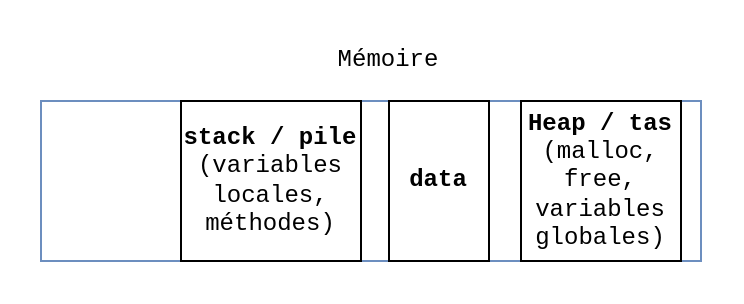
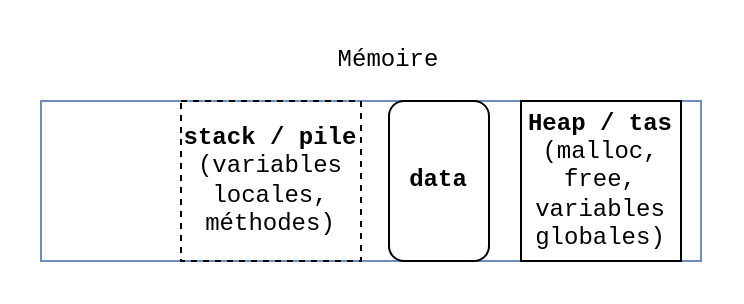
- <mxCell id="4" value="&lt;b&gt;stack / pile&lt;br&gt;&lt;/b&gt;(variables locales, méthodes)" style="rounded=0;whiteSpace=wrap;html=1;fillColor=none;fontFamily=Courier New;horizontal=1;" parent="1" vertex="1"><mxGeometry x="90" y="50" width="90" height="80" as="geometry" /></mxCell>
+ <mxCell id="4" value="&lt;b&gt;stack / pile&lt;br&gt;&lt;/b&gt;(variables locales, méthodes)" style="rounded=0;whiteSpace=wrap;html=1;fillColor=none;fontFamily=Courier New;horizontal=1;dashed=1;" parent="1" vertex="1"><mxGeometry x="90" y="50" width="90" height="80" as="geometry" /></mxCell>
- <mxCell id="5" value="&lt;b&gt;data&lt;/b&gt;" style="rounded=0;whiteSpace=wrap;html=1;fillColor=none;fontFamily=Courier New;horizontal=1;" parent="1" vertex="1"><mxGeometry x="194" y="50" width="50" height="80" as="geometry" /></mxCell>
+ <mxCell id="5" value="&lt;b&gt;data&lt;/b&gt;" style="whiteSpace=wrap;html=1;fillColor=none;fontFamily=Courier New;horizontal=1;rounded=1;" parent="1" vertex="1"><mxGeometry x="194" y="50" width="50" height="80" as="geometry" /></mxCell>
